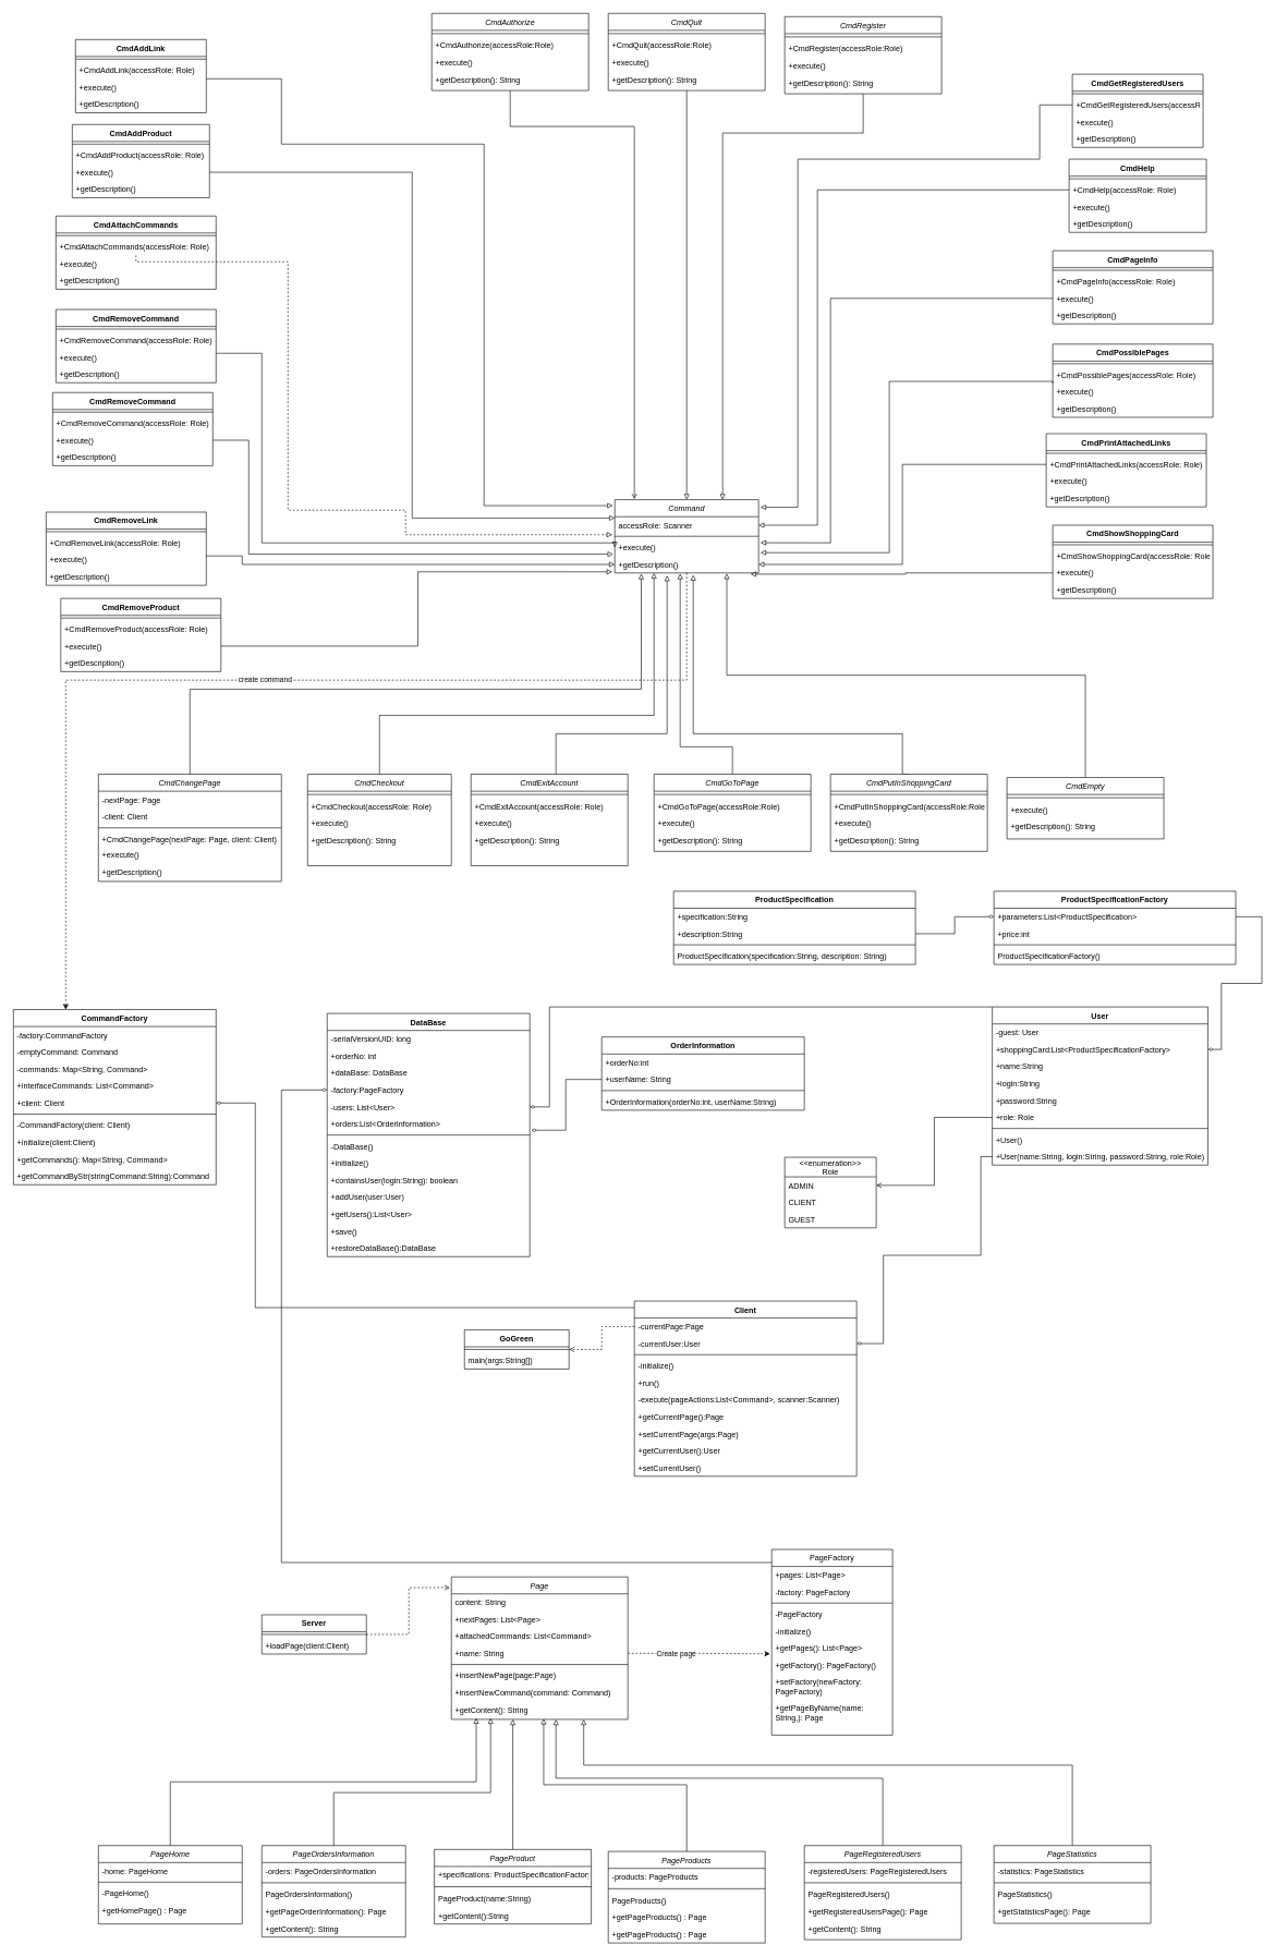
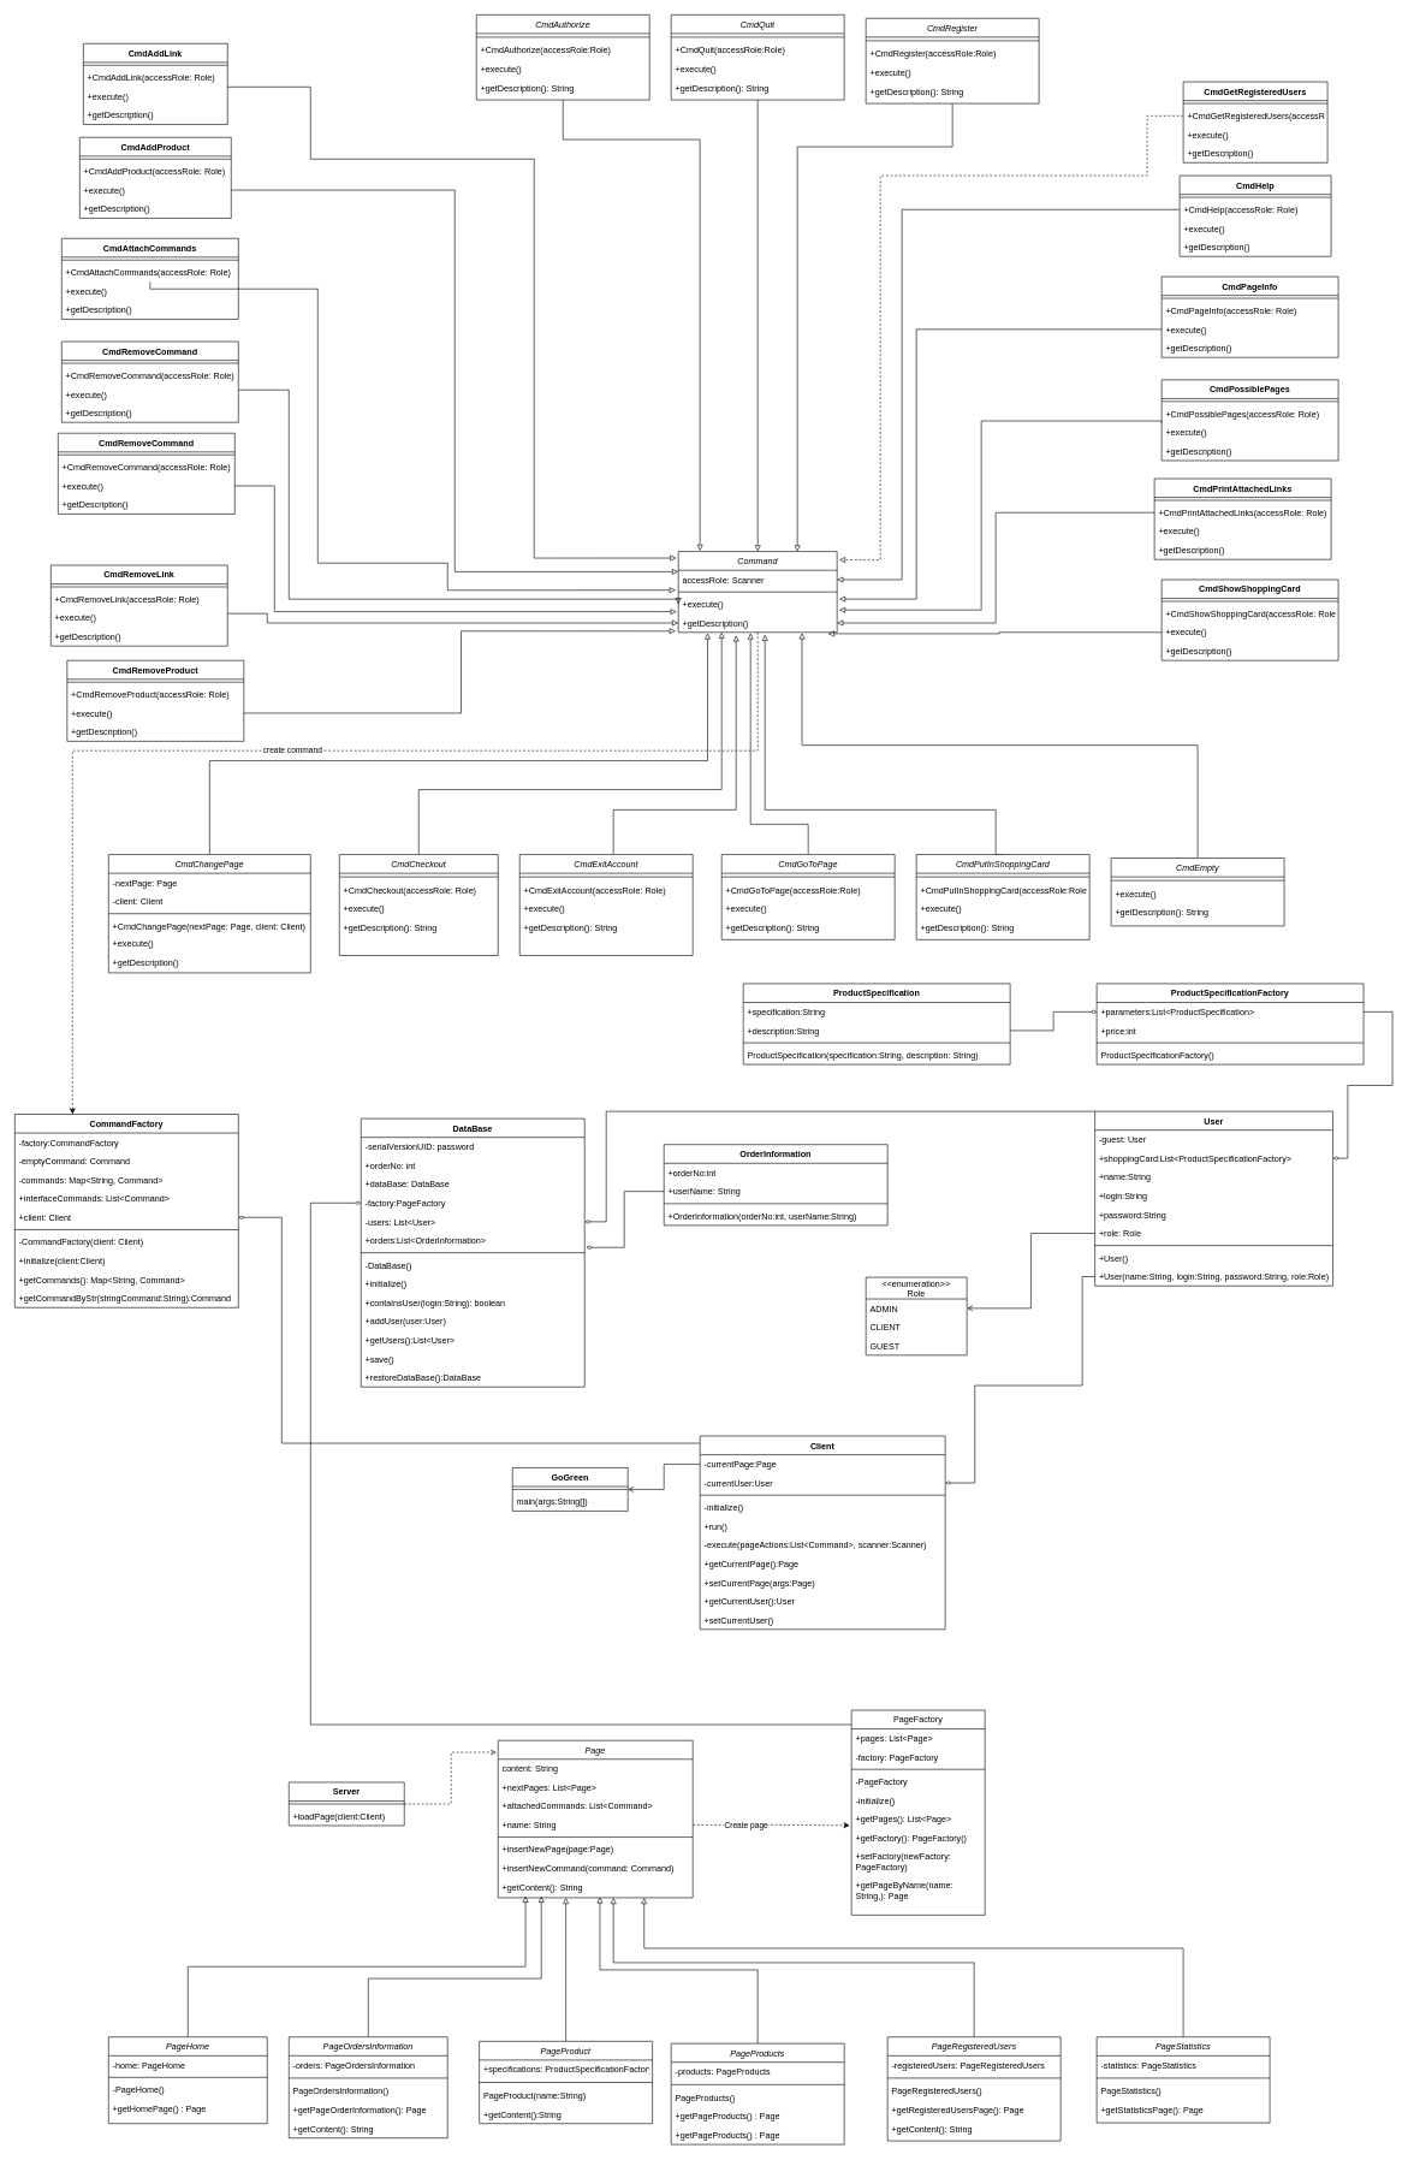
- <mxCell id="166" style="edgeStyle=orthogonalEdgeStyle;rounded=0;orthogonalLoop=1;jettySize=auto;html=1;entryX=1.013;entryY=0.104;entryDx=0;entryDy=0;entryPerimeter=0;endArrow=block;endFill=0;" edge="1" parent="1" source="138" target="63"><mxGeometry relative="1" as="geometry"><Array as="points"><mxPoint x="1590" y="160" /><mxPoint x="1590" y="243" /><mxPoint x="1220" y="243" /><mxPoint x="1220" y="776" /></Array></mxGeometry></mxCell>
+ <mxCell id="166" style="edgeStyle=orthogonalEdgeStyle;rounded=0;orthogonalLoop=1;jettySize=auto;html=1;entryX=1.013;entryY=0.104;entryDx=0;entryDy=0;entryPerimeter=0;endArrow=block;endFill=0;dashed=1;" edge="1" parent="1" source="138" target="63"><mxGeometry relative="1" as="geometry"><Array as="points"><mxPoint x="1590" y="160" /><mxPoint x="1590" y="243" /><mxPoint x="1220" y="243" /><mxPoint x="1220" y="776" /></Array></mxGeometry></mxCell>
- <mxCell id="117" style="edgeStyle=orthogonalEdgeStyle;rounded=0;orthogonalLoop=1;jettySize=auto;html=1;entryX=-0.017;entryY=1.06;entryDx=0;entryDy=0;entryPerimeter=0;endArrow=block;endFill=0;dashed=1;" edge="1" parent="1" source="114" target="64"><mxGeometry relative="1" as="geometry"><Array as="points"><mxPoint x="208" y="400" /><mxPoint x="440" y="400" /><mxPoint x="440" y="780" /><mxPoint x="620" y="780" /><mxPoint x="620" y="818" /></Array></mxGeometry></mxCell>
+ <mxCell id="117" style="edgeStyle=orthogonalEdgeStyle;rounded=0;orthogonalLoop=1;jettySize=auto;html=1;entryX=-0.017;entryY=1.06;entryDx=0;entryDy=0;entryPerimeter=0;endArrow=block;endFill=0;" edge="1" parent="1" source="114" target="64"><mxGeometry relative="1" as="geometry"><Array as="points"><mxPoint x="208" y="400" /><mxPoint x="440" y="400" /><mxPoint x="440" y="780" /><mxPoint x="620" y="780" /><mxPoint x="620" y="818" /></Array></mxGeometry></mxCell>
- <mxCell id="227" style="edgeStyle=orthogonalEdgeStyle;rounded=0;orthogonalLoop=1;jettySize=auto;html=1;entryX=0.136;entryY=-0.009;entryDx=0;entryDy=0;entryPerimeter=0;endArrow=open;endFill=0;" edge="1" parent="1" source="228" target="63"><mxGeometry relative="1" as="geometry"><Array as="points"><mxPoint x="780" y="193" /><mxPoint x="970" y="193" /></Array></mxGeometry></mxCell>
+ <mxCell id="227" style="edgeStyle=orthogonalEdgeStyle;rounded=0;orthogonalLoop=1;jettySize=auto;html=1;entryX=0.136;entryY=-0.009;entryDx=0;entryDy=0;entryPerimeter=0;endArrow=block;endFill=0;" edge="1" parent="1" source="228" target="63"><mxGeometry relative="1" as="geometry"><Array as="points"><mxPoint x="780" y="193" /><mxPoint x="970" y="193" /></Array></mxGeometry></mxCell>
- <mxCell id="189" value="-serialVersionUID: long" style="text;strokeColor=none;fillColor=none;align=left;verticalAlign=top;spacingLeft=4;spacingRight=4;overflow=hidden;rotatable=0;points=[[0,0.5],[1,0.5]];portConstraint=eastwest;" vertex="1" parent="188"><mxGeometry y="26" width="310" height="26" as="geometry" /></mxCell>
+ <mxCell id="189" value="-serialVersionUID: password" style="text;strokeColor=none;fillColor=none;align=left;verticalAlign=top;spacingLeft=4;spacingRight=4;overflow=hidden;rotatable=0;points=[[0,0.5],[1,0.5]];portConstraint=eastwest;" vertex="1" parent="188"><mxGeometry y="26" width="310" height="26" as="geometry" /></mxCell>
- <mxCell id="281" style="edgeStyle=orthogonalEdgeStyle;rounded=0;orthogonalLoop=1;jettySize=auto;html=1;entryX=1;entryY=0.5;entryDx=0;entryDy=0;endArrow=open;endFill=0;dashed=1;" edge="1" parent="1" source="260" target="245"><mxGeometry relative="1" as="geometry" /></mxCell>
+ <mxCell id="281" style="edgeStyle=orthogonalEdgeStyle;rounded=0;orthogonalLoop=1;jettySize=auto;html=1;entryX=1;entryY=0.5;entryDx=0;entryDy=0;endArrow=open;endFill=0;dashed=0;" edge="1" parent="1" source="260" target="245"><mxGeometry relative="1" as="geometry" /></mxCell>
